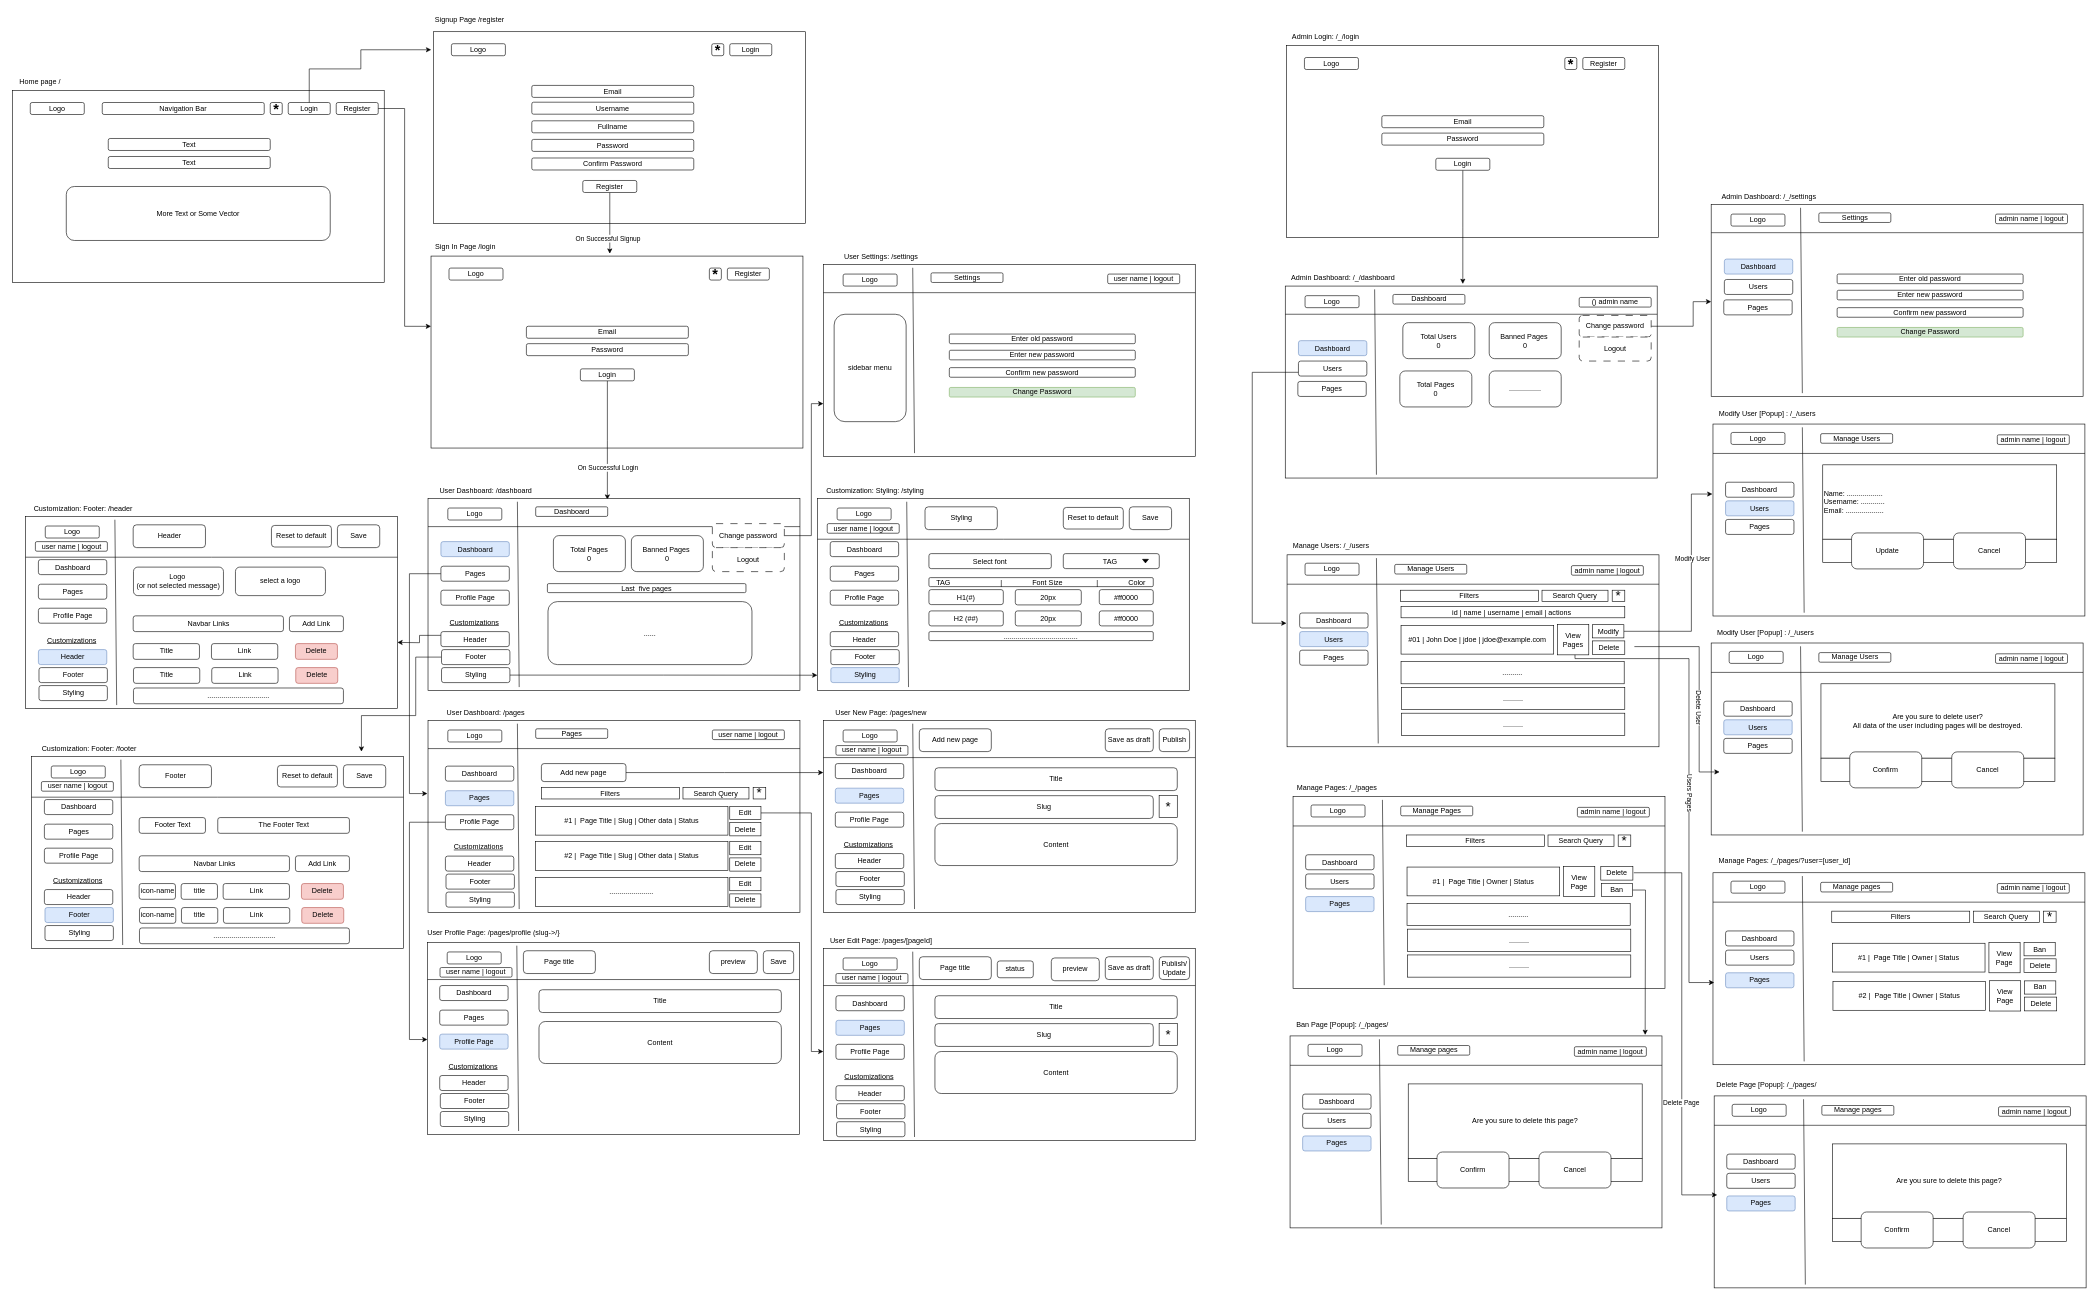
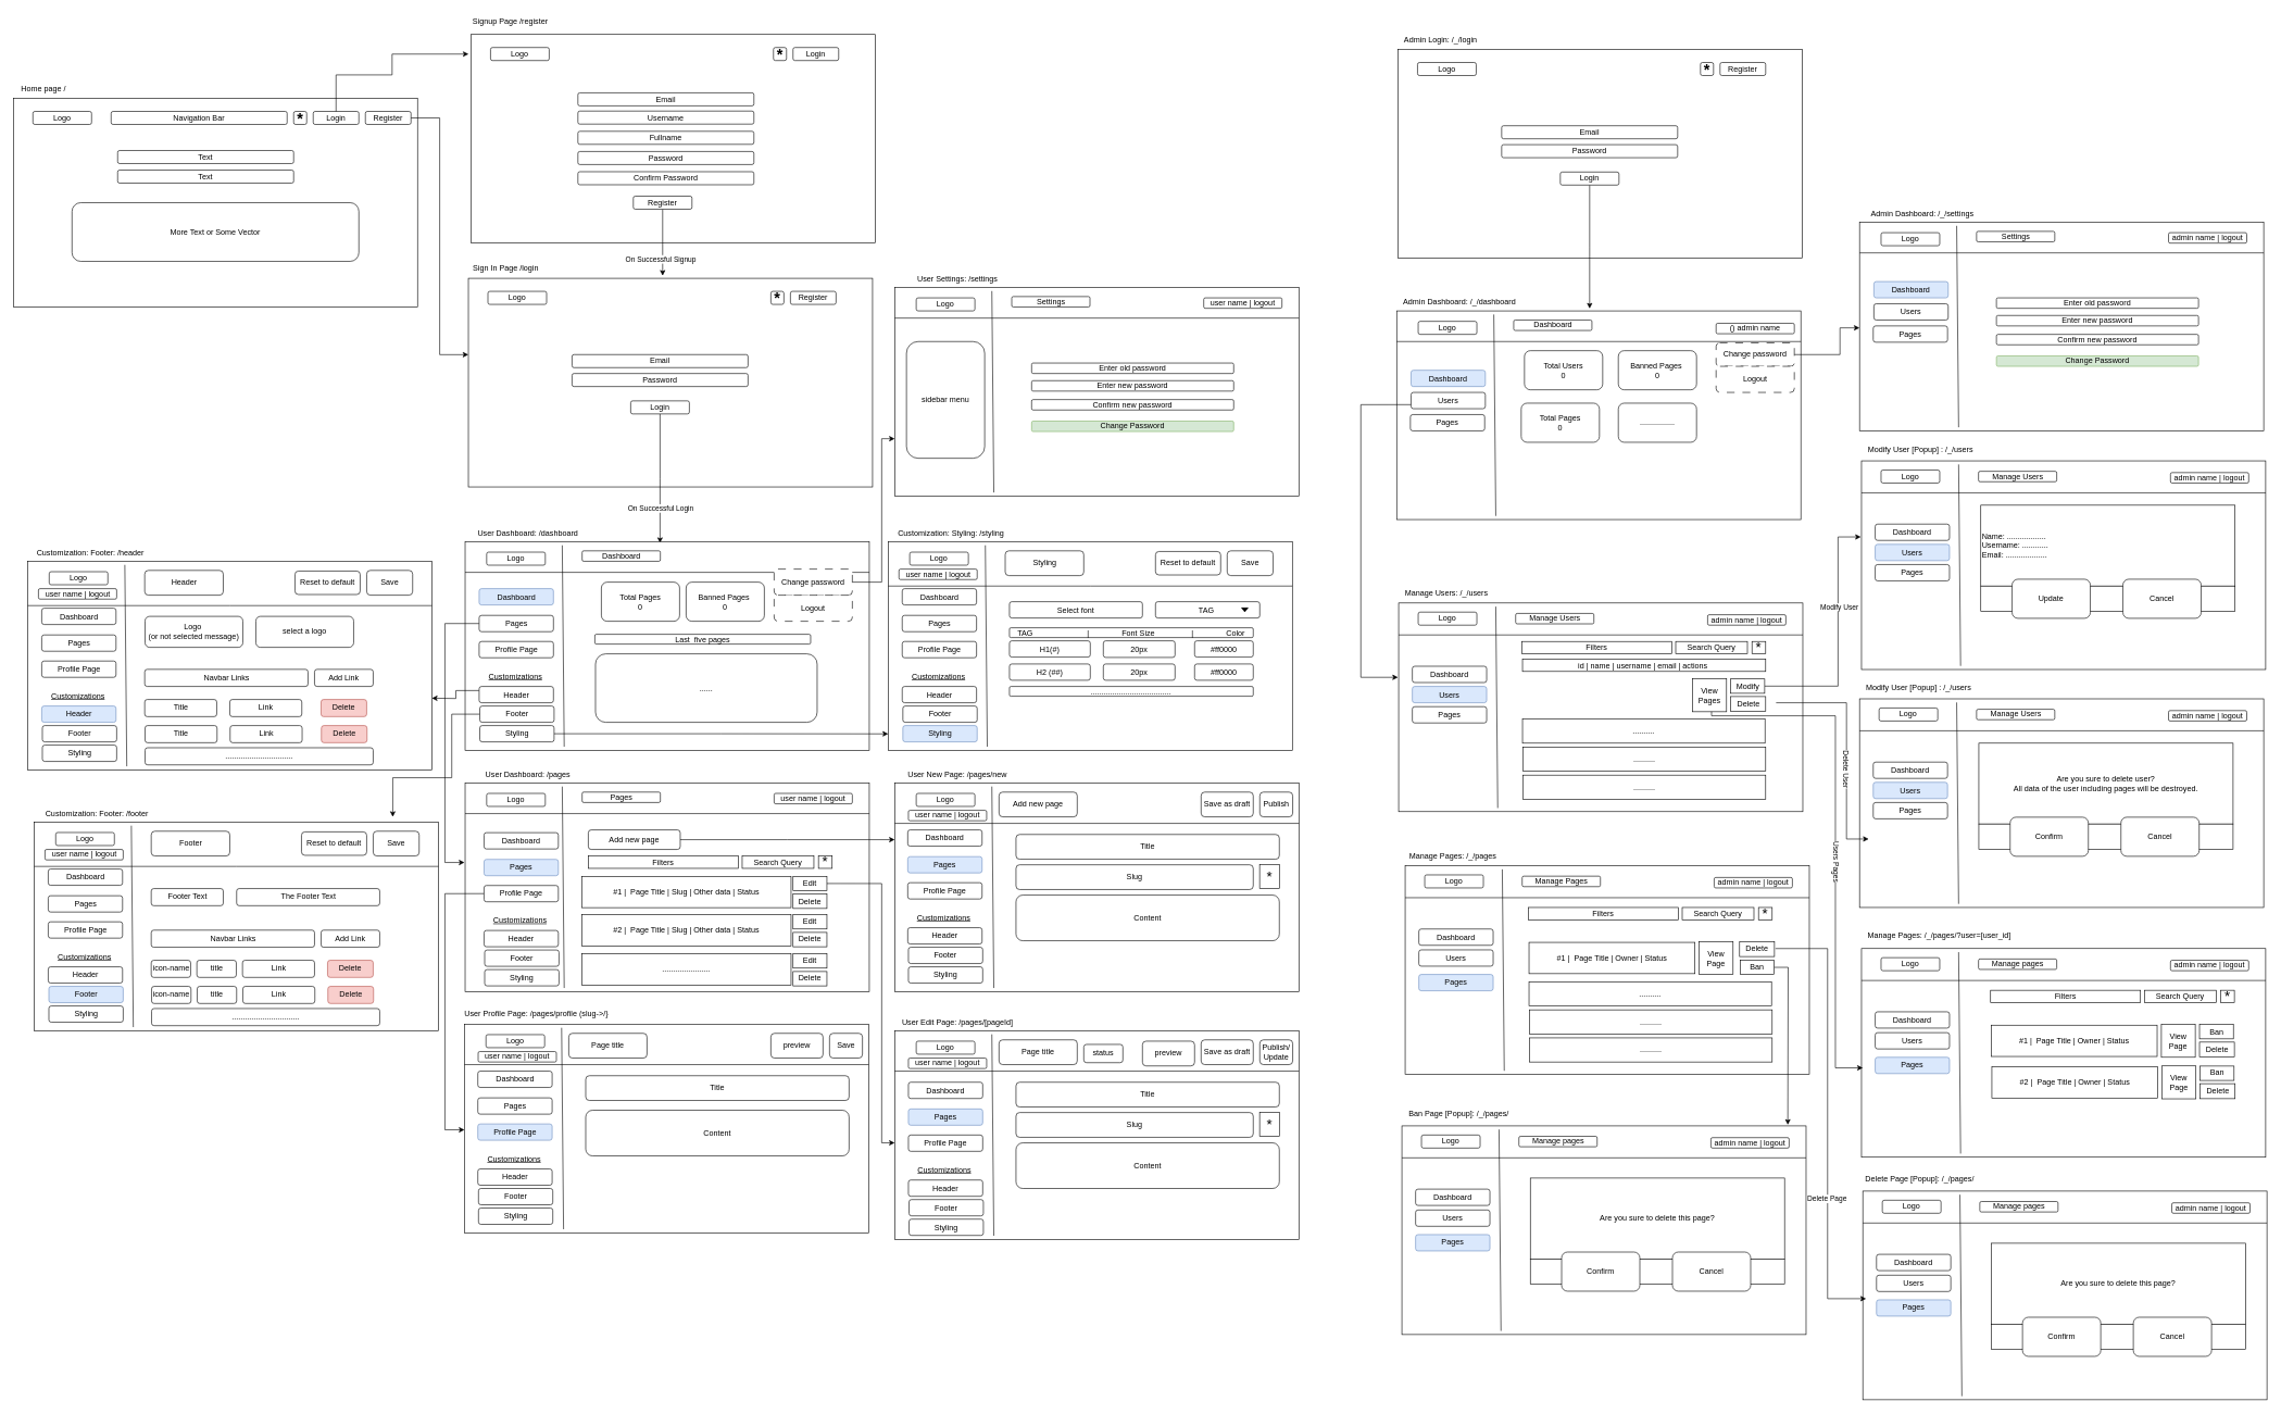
- <mxCell id="80" value="#01 | John Doe | jdoe | jdoe@example.com" style="rounded=0;whiteSpace=wrap;html=1;" vertex="1" parent="70"><mxGeometry x="190" y="145.5" width="254.5" height="48" as="geometry" /></mxCell>
